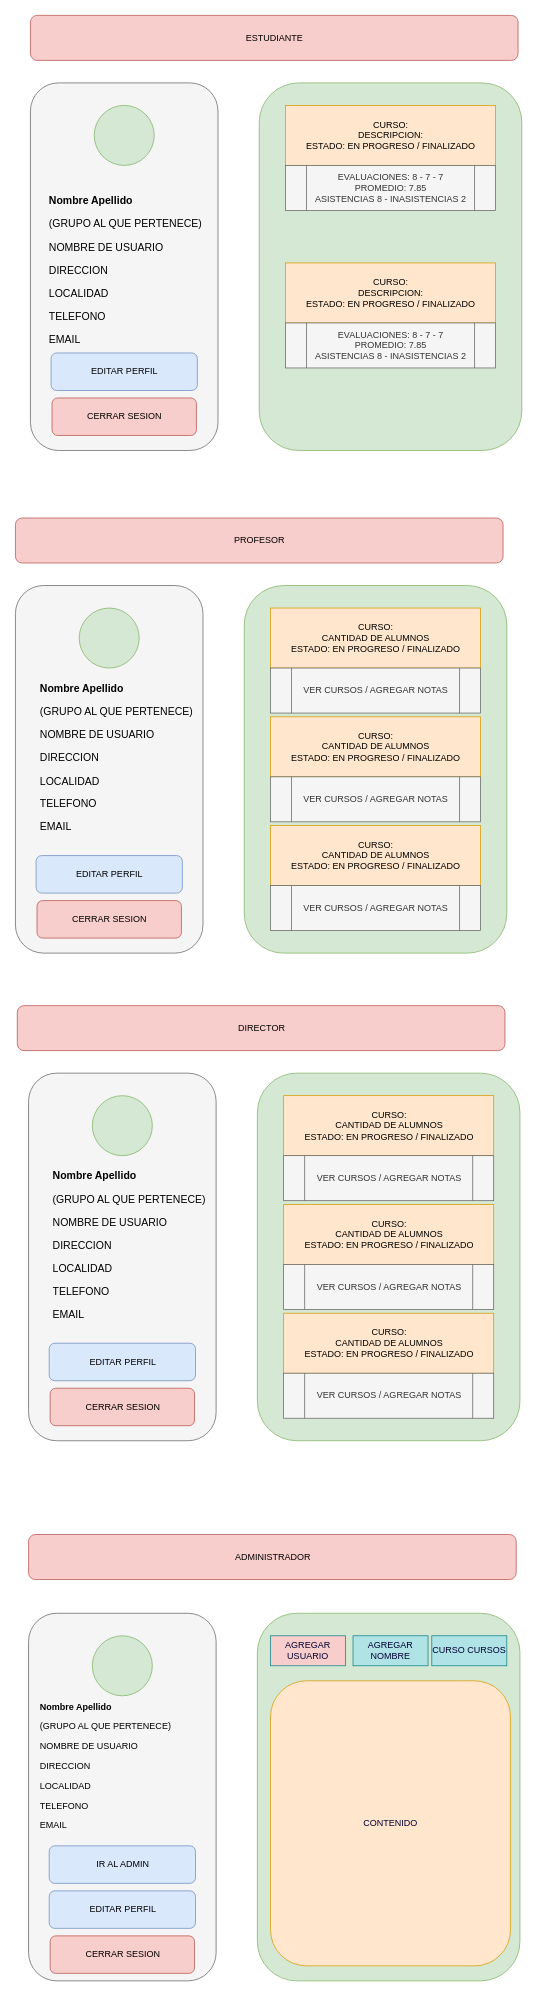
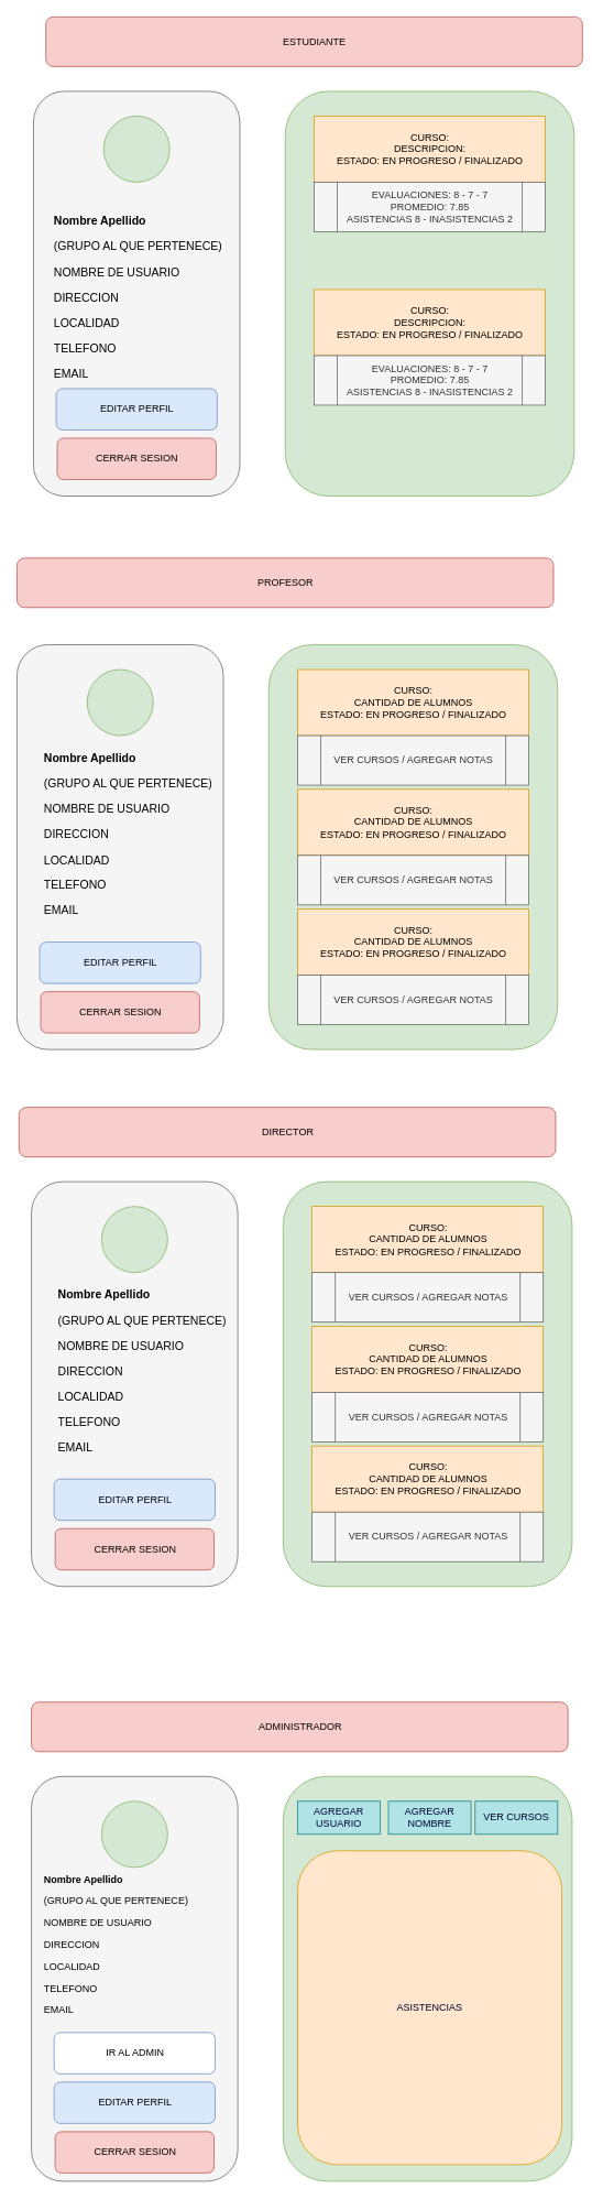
- <mxCell id="8" value="&lt;font&gt;ESTUDIANTE&lt;/font&gt;" style="rounded=1;html=1;fillColor=#f8cecc;strokeColor=#b85450;fontColor=#000000;" vertex="1" parent="1"><mxGeometry x="40" y="20" width="650" height="60" as="geometry" /></mxCell>
+ <mxCell id="8" value="&lt;font&gt;ESTUDIANTE&lt;/font&gt;" style="rounded=1;html=1;fillColor=#f8cecc;strokeColor=#b85450;fontColor=#000000;" vertex="1" parent="1"><mxGeometry x="55" y="20" width="650" height="60" as="geometry" /></mxCell>
- <mxCell id="18" value="PROFESOR" style="rounded=1;html=1;fillColor=#f8cecc;strokeColor=#b85450;fontColor=#000000;" vertex="1" parent="1"><mxGeometry x="20" y="690" width="650" height="60" as="geometry" /></mxCell>
+ <mxCell id="18" value="PROFESOR" style="rounded=1;html=1;fillColor=#f8cecc;strokeColor=#b85450;fontColor=#000000;" vertex="1" parent="1"><mxGeometry x="20" y="675" width="650" height="60" as="geometry" /></mxCell>
- <mxCell id="44" value="ADMINISTRADOR" style="rounded=1;html=1;fillColor=#f8cecc;strokeColor=#b85450;fontColor=#000000;" vertex="1" parent="1"><mxGeometry x="37.5" y="2045" width="650" height="60" as="geometry" /></mxCell>
+ <mxCell id="44" value="ADMINISTRADOR" style="rounded=1;html=1;fillColor=#f8cecc;strokeColor=#b85450;fontColor=#000000;" vertex="1" parent="1"><mxGeometry x="37.5" y="2060" width="650" height="60" as="geometry" /></mxCell>
- <mxCell id="48" value="AGREGAR USUARIO" style="rounded=0;whiteSpace=wrap;html=1;fillColor=#f8cecc;strokeColor=#0e8088;fontColor=#000033;" vertex="1" parent="1"><mxGeometry x="360" y="2180" width="100" height="40" as="geometry" /></mxCell>
+ <mxCell id="48" value="AGREGAR USUARIO" style="rounded=0;whiteSpace=wrap;html=1;fillColor=#b0e3e6;strokeColor=#0e8088;fontColor=#000033;" vertex="1" parent="1"><mxGeometry x="360" y="2180" width="100" height="40" as="geometry" /></mxCell>
- <mxCell id="50" value="CURSO CURSOS" style="rounded=0;whiteSpace=wrap;html=1;fillColor=#b0e3e6;strokeColor=#0e8088;fontColor=#000033;" vertex="1" parent="1"><mxGeometry x="575" y="2180" width="100" height="40" as="geometry" /></mxCell>
+ <mxCell id="50" value="VER CURSOS" style="rounded=0;whiteSpace=wrap;html=1;fillColor=#b0e3e6;strokeColor=#0e8088;fontColor=#000033;" vertex="1" parent="1"><mxGeometry x="575" y="2180" width="100" height="40" as="geometry" /></mxCell>
- <mxCell id="47" value="CONTENIDO" style="rounded=1;whiteSpace=wrap;html=1;fillColor=#ffe6cc;strokeColor=#d79b00;fontColor=#000033;" vertex="1" parent="1"><mxGeometry x="360" y="2240" width="320" height="380" as="geometry" /></mxCell>
+ <mxCell id="47" value="ASISTENCIAS" style="rounded=1;whiteSpace=wrap;html=1;fillColor=#ffe6cc;strokeColor=#d79b00;fontColor=#000033;" vertex="1" parent="1"><mxGeometry x="360" y="2240" width="320" height="380" as="geometry" /></mxCell>
- <mxCell id="46" value="IR AL ADMIN" style="rounded=1;html=1;fillColor=#dae8fc;strokeColor=#6c8ebf;fontColor=#000000;" vertex="1" parent="1"><mxGeometry x="65" y="2460" width="195" height="50" as="geometry" /></mxCell>
+ <mxCell id="46" value="IR AL ADMIN" style="rounded=1;html=1;fillColor=#ffffff;strokeColor=#6c8ebf;fontColor=#000000;" vertex="1" parent="1"><mxGeometry x="65" y="2460" width="195" height="50" as="geometry" /></mxCell>
